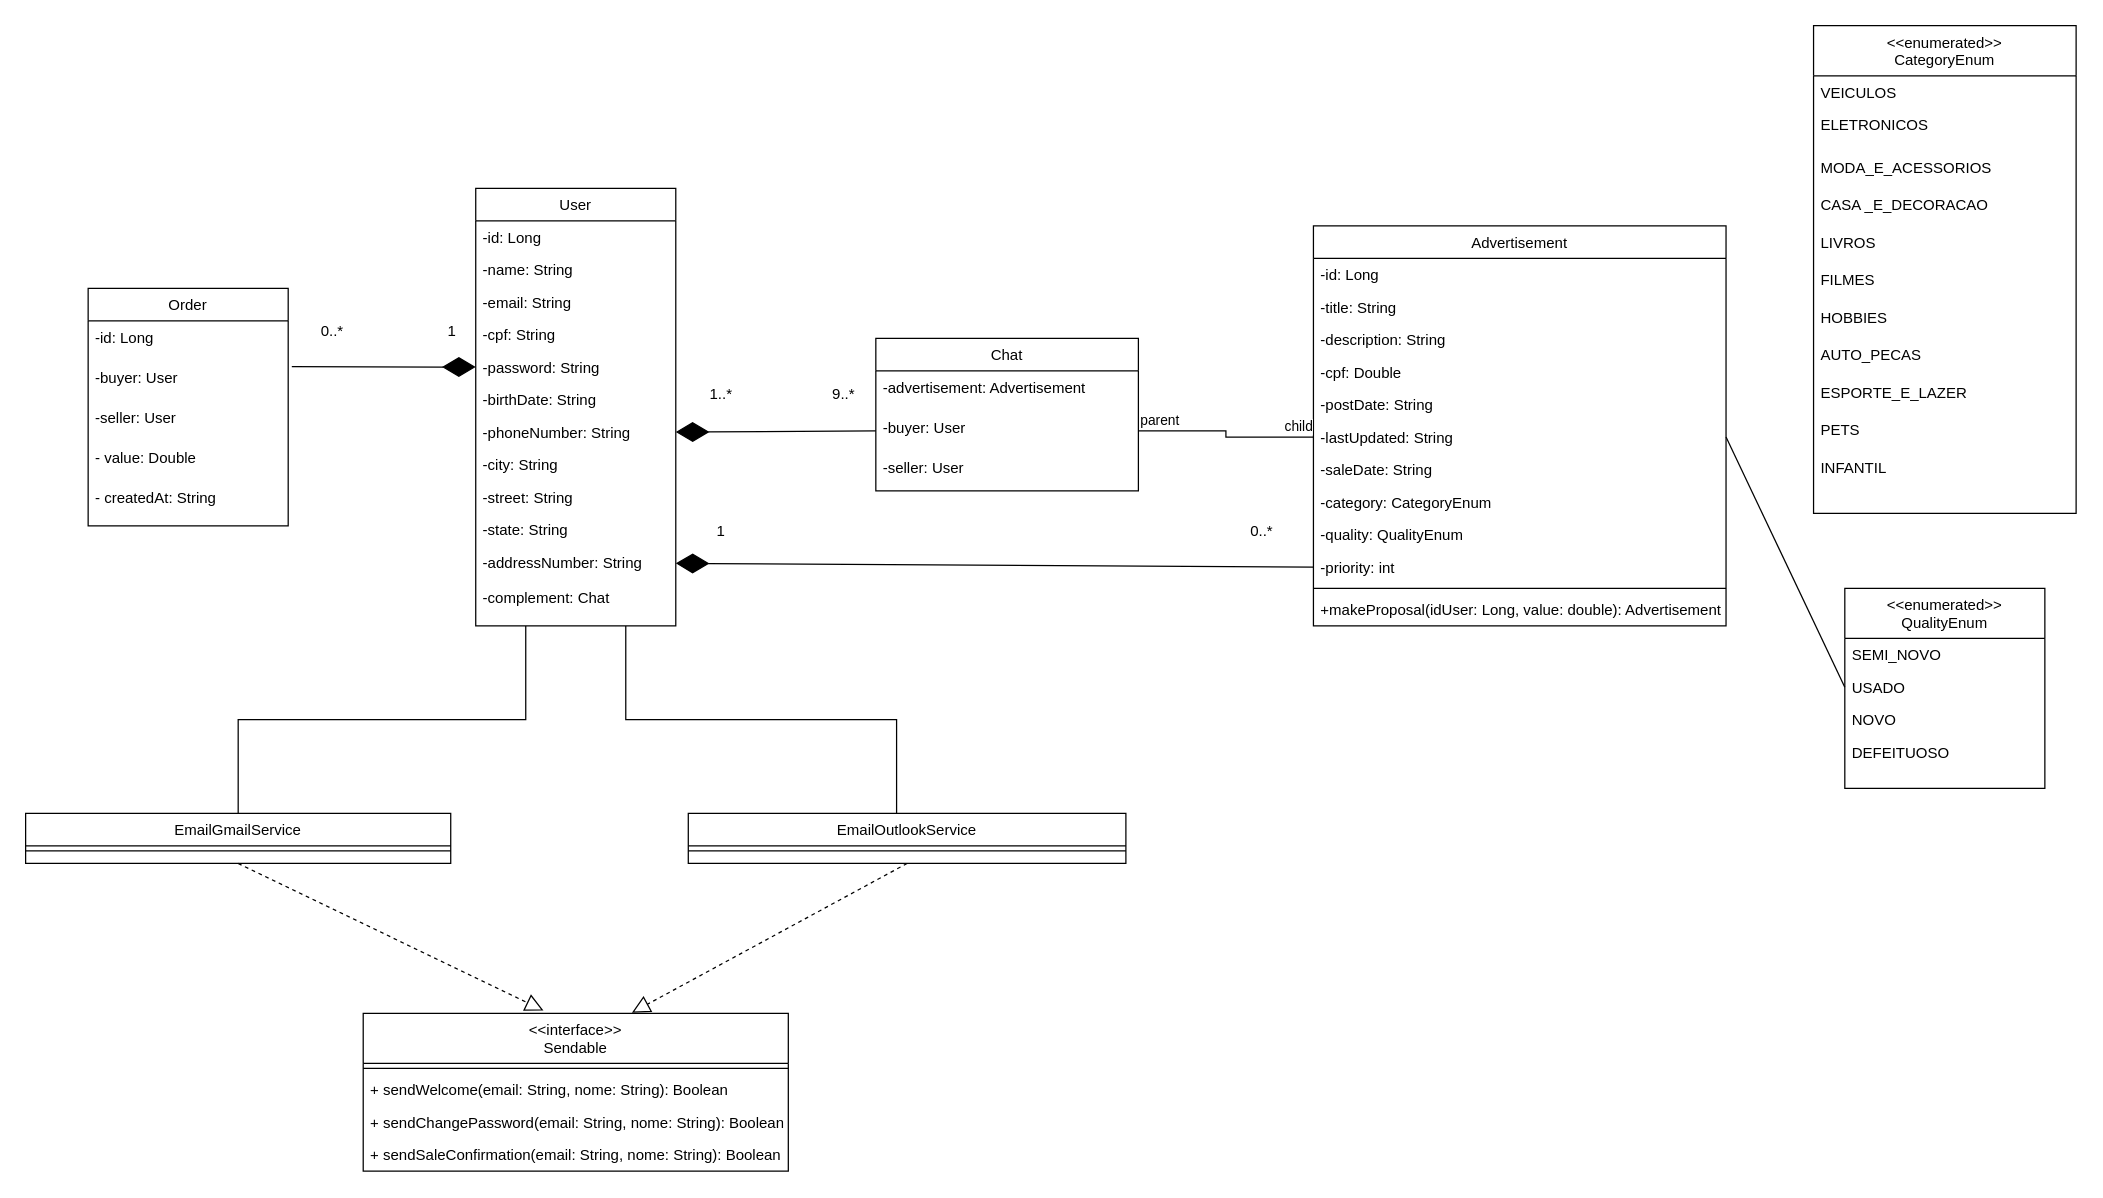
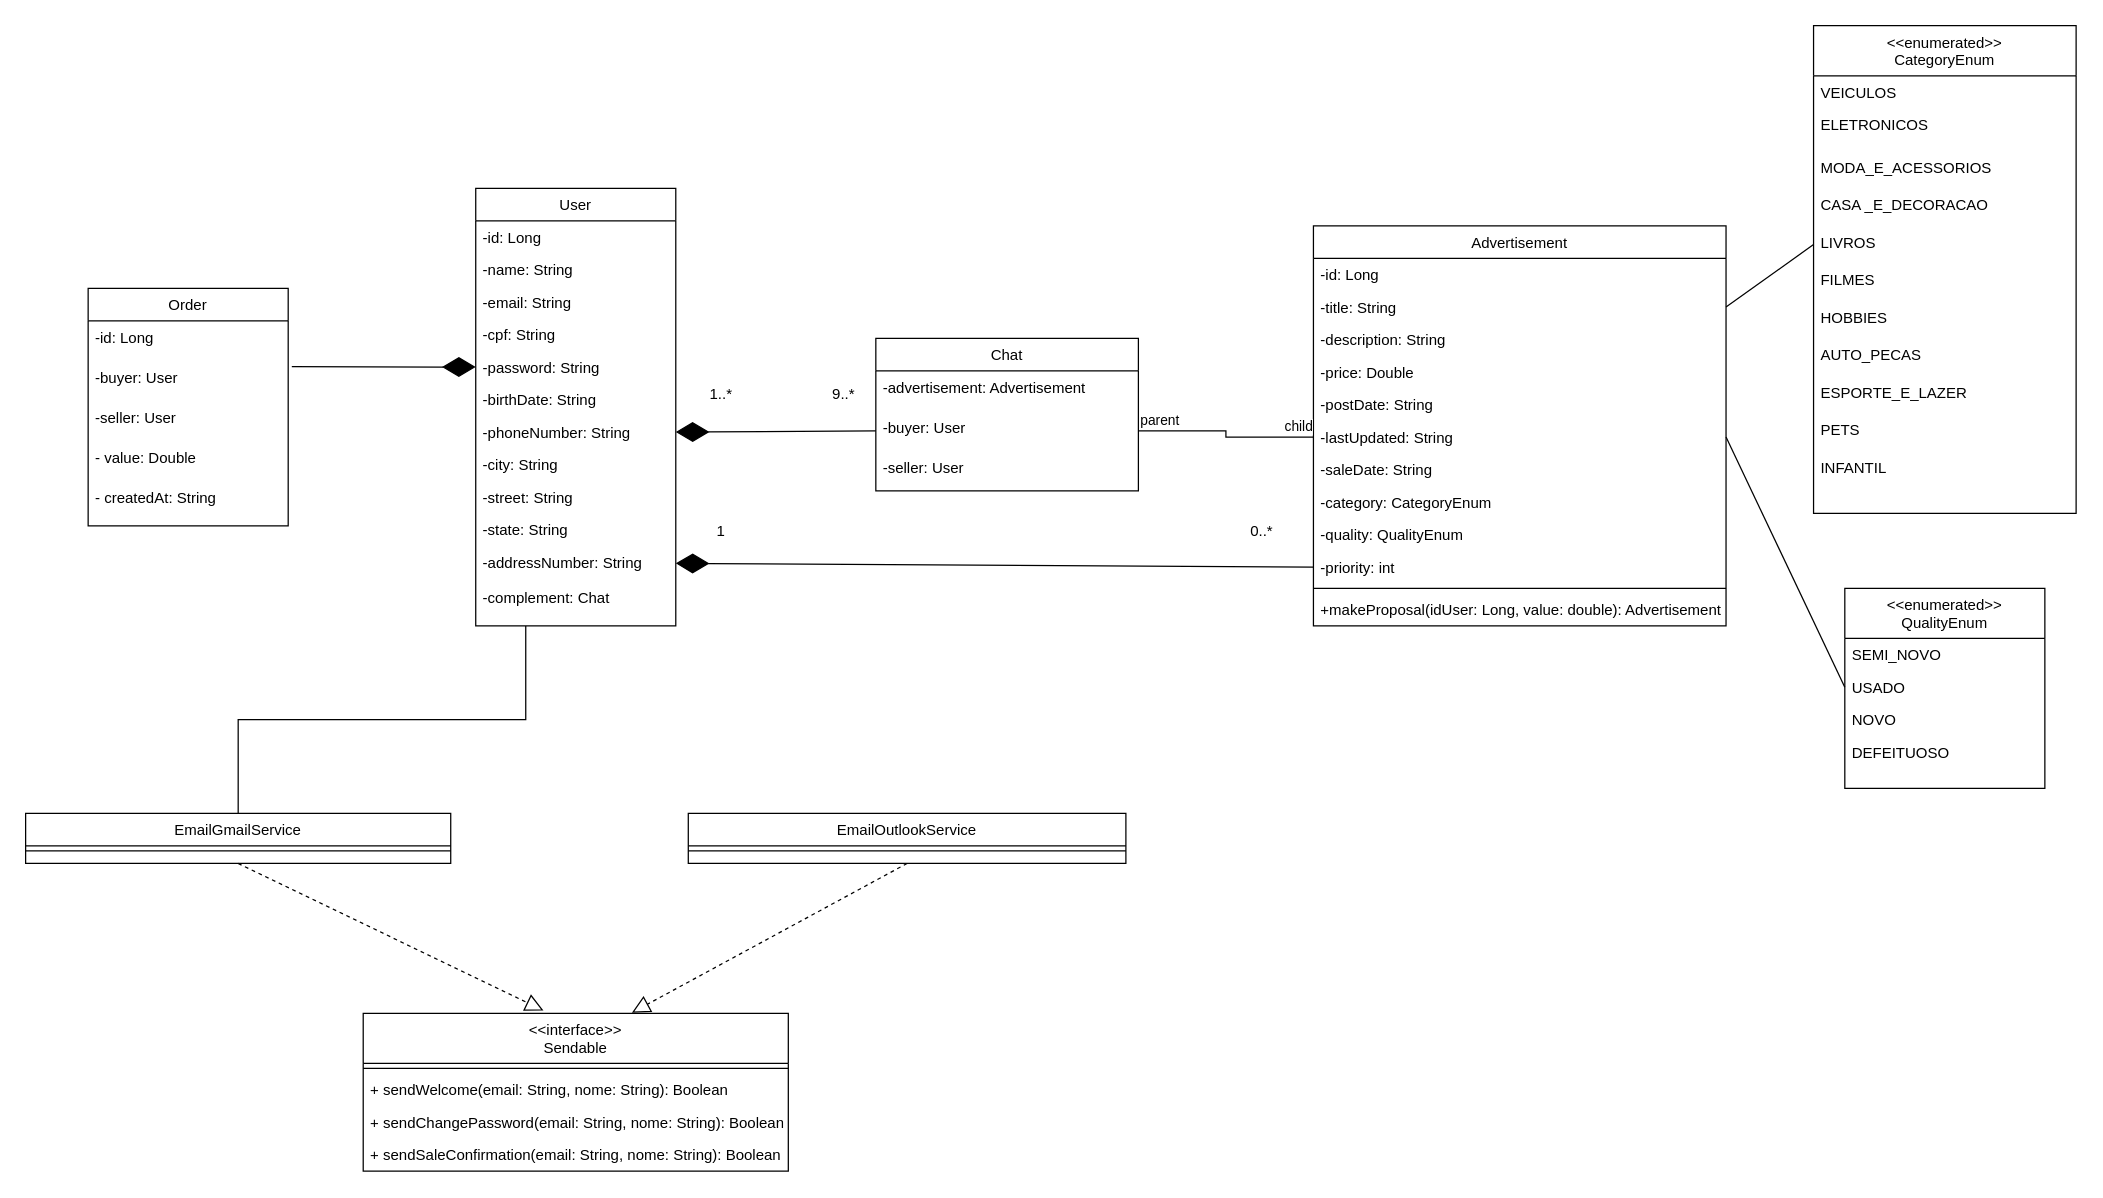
+ <mxCell id="69" value="" style="endArrow=none;html=1;rounded=0;entryX=0;entryY=0.5;entryDx=0;entryDy=0;exitX=1;exitY=0.5;exitDx=0;exitDy=0;" parent="1" source="41" target="57" edge="1"><mxGeometry width="50" height="50" relative="1" as="geometry"><mxPoint x="830" y="330" as="sourcePoint" /><mxPoint x="880" y="280" as="targetPoint" /></mxGeometry></mxCell>
- <mxCell id="71" value="0..*&amp;nbsp; &amp;nbsp; &amp;nbsp; &amp;nbsp; &amp;nbsp; &amp;nbsp; &amp;nbsp; &amp;nbsp; &amp;nbsp; &amp;nbsp; &amp;nbsp; &amp;nbsp; &amp;nbsp;1" style="text;html=1;align=center;verticalAlign=middle;resizable=0;points=[];autosize=1;strokeColor=none;fillColor=none;" parent="1" vertex="1"><mxGeometry x="245" width="130" height="30" as="geometry" y="250" /></mxCell>
- <mxCell id="43" value="-cpf: Double" style="text;align=left;verticalAlign=top;spacingLeft=4;spacingRight=4;overflow=hidden;rotatable=0;points=[[0,0.5],[1,0.5]];portConstraint=eastwest;rounded=0;shadow=0;html=0;" parent="39" vertex="1"><mxGeometry y="104" width="330" height="26" as="geometry" /></mxCell>
+ <mxCell id="43" value="-price: Double" style="text;align=left;verticalAlign=top;spacingLeft=4;spacingRight=4;overflow=hidden;rotatable=0;points=[[0,0.5],[1,0.5]];portConstraint=eastwest;rounded=0;shadow=0;html=0;" parent="39" vertex="1"><mxGeometry y="104" width="330" height="26" as="geometry" /></mxCell>
- <mxCell id="37" value="" style="endArrow=none;html=1;edgeStyle=orthogonalEdgeStyle;rounded=0;exitX=0.476;exitY=-0.009;exitDx=0;exitDy=0;exitPerimeter=0;entryX=0.75;entryY=1;entryDx=0;entryDy=0;" parent="1" source="33" target="2" edge="1"><mxGeometry relative="1" as="geometry"><mxPoint x="320" y="570" as="sourcePoint" /><mxPoint x="470" y="500" as="targetPoint" /></mxGeometry></mxCell>
